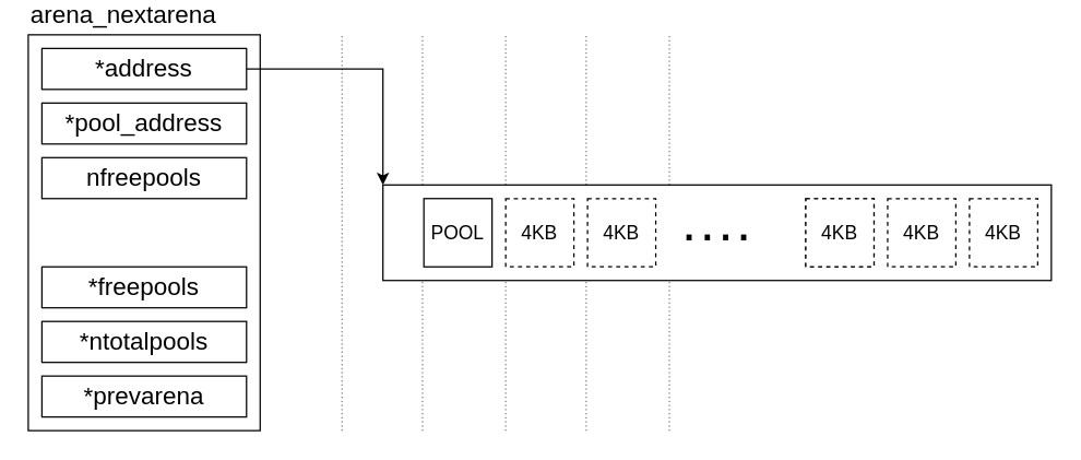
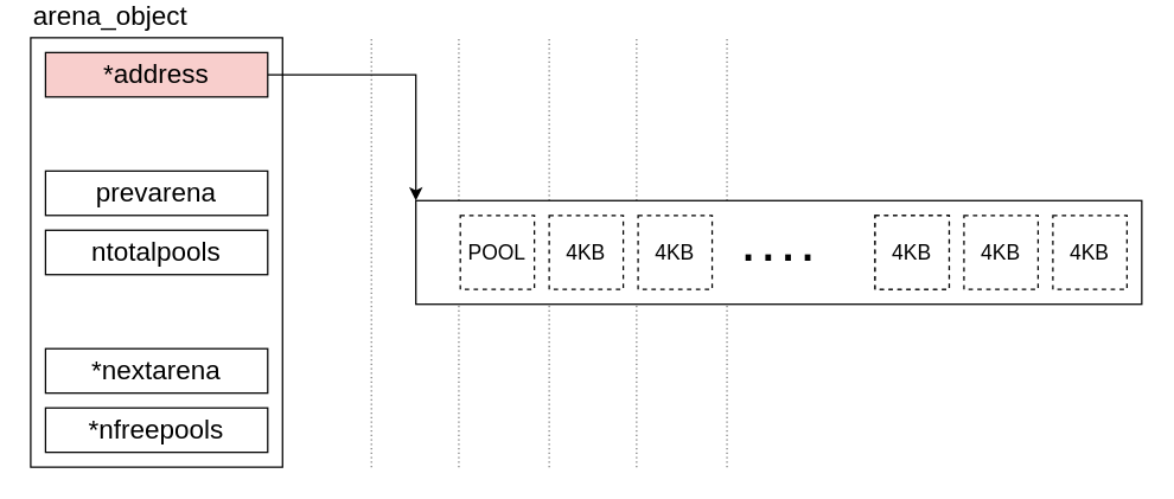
- <mxCell id="15" value="&lt;font style=&quot;font-size: 18px&quot;&gt;arena_nextarena&lt;/font&gt;" style="rounded=0;whiteSpace=wrap;html=1;align=left;labelPosition=center;verticalLabelPosition=top;verticalAlign=bottom;" parent="1" vertex="1"><mxGeometry x="20" y="20" width="170" height="290" as="geometry" /></mxCell>
+ <mxCell id="15" value="&lt;font style=&quot;font-size: 18px&quot;&gt;arena_object&lt;/font&gt;" style="rounded=0;whiteSpace=wrap;html=1;align=left;labelPosition=center;verticalLabelPosition=top;verticalAlign=bottom;" parent="1" vertex="1"><mxGeometry x="20" y="20" width="170" height="290" as="geometry" /></mxCell>
- <mxCell id="17" value="*address" style="rounded=0;whiteSpace=wrap;html=1;fontSize=18;fontStyle=0" parent="1" vertex="1"><mxGeometry x="30" y="30" width="150" height="30" as="geometry" /></mxCell>
+ <mxCell id="17" value="*address" style="rounded=0;whiteSpace=wrap;html=1;fontSize=18;fontStyle=0;fillColor=#f8cecc;" parent="1" vertex="1"><mxGeometry x="30" y="30" width="150" height="30" as="geometry" /></mxCell>
- <mxCell id="18" value="*pool_address" style="rounded=0;whiteSpace=wrap;html=1;fontSize=18;fontStyle=0" parent="1" vertex="1"><mxGeometry x="30" y="70" width="150" height="30" as="geometry" /></mxCell>
- <mxCell id="19" value="nfreepools" style="rounded=0;whiteSpace=wrap;html=1;fontSize=18;fontStyle=0" parent="1" vertex="1"><mxGeometry x="30" y="110" width="150" height="30" as="geometry" /></mxCell>
+ <mxCell id="19" value="prevarena" style="rounded=0;whiteSpace=wrap;html=1;fontSize=18;fontStyle=0" parent="1" vertex="1"><mxGeometry x="30" y="110" width="150" height="30" as="geometry" /></mxCell>
+ <mxCell id="20" value="ntotalpools" style="rounded=0;whiteSpace=wrap;html=1;fontSize=18;fontStyle=0" parent="1" vertex="1"><mxGeometry x="30" y="150" width="150" height="30" as="geometry" /></mxCell>
- <mxCell id="8" value="POOL" style="whiteSpace=wrap;html=1;aspect=fixed;fontSize=14;fontStyle=0" parent="1" vertex="1"><mxGeometry x="310" y="140" width="50" height="50" as="geometry" /></mxCell>
+ <mxCell id="8" value="POOL" style="whiteSpace=wrap;html=1;aspect=fixed;fontSize=14;fontStyle=0;dashed=1;" parent="1" vertex="1"><mxGeometry x="310" y="140" width="50" height="50" as="geometry" /></mxCell>
- <mxCell id="21" value="*freepools" style="rounded=0;whiteSpace=wrap;html=1;fontSize=18;fontStyle=0" parent="1" vertex="1"><mxGeometry x="30" y="190" width="150" height="30" as="geometry" /></mxCell>
- <mxCell id="23" value="*ntotalpools" style="rounded=0;whiteSpace=wrap;html=1;fontSize=18;fontStyle=0" parent="1" vertex="1"><mxGeometry x="30" y="230" width="150" height="30" as="geometry" /></mxCell>
+ <mxCell id="23" value="*nextarena" style="rounded=0;whiteSpace=wrap;html=1;fontSize=18;fontStyle=0" parent="1" vertex="1"><mxGeometry x="30" y="230" width="150" height="30" as="geometry" /></mxCell>
- <mxCell id="22" value="*prevarena" style="rounded=0;whiteSpace=wrap;html=1;fontSize=18;fontStyle=0" parent="1" vertex="1"><mxGeometry x="30" y="270" width="150" height="30" as="geometry" /></mxCell>
+ <mxCell id="22" value="*nfreepools" style="rounded=0;whiteSpace=wrap;html=1;fontSize=18;fontStyle=0" parent="1" vertex="1"><mxGeometry x="30" y="270" width="150" height="30" as="geometry" /></mxCell>
